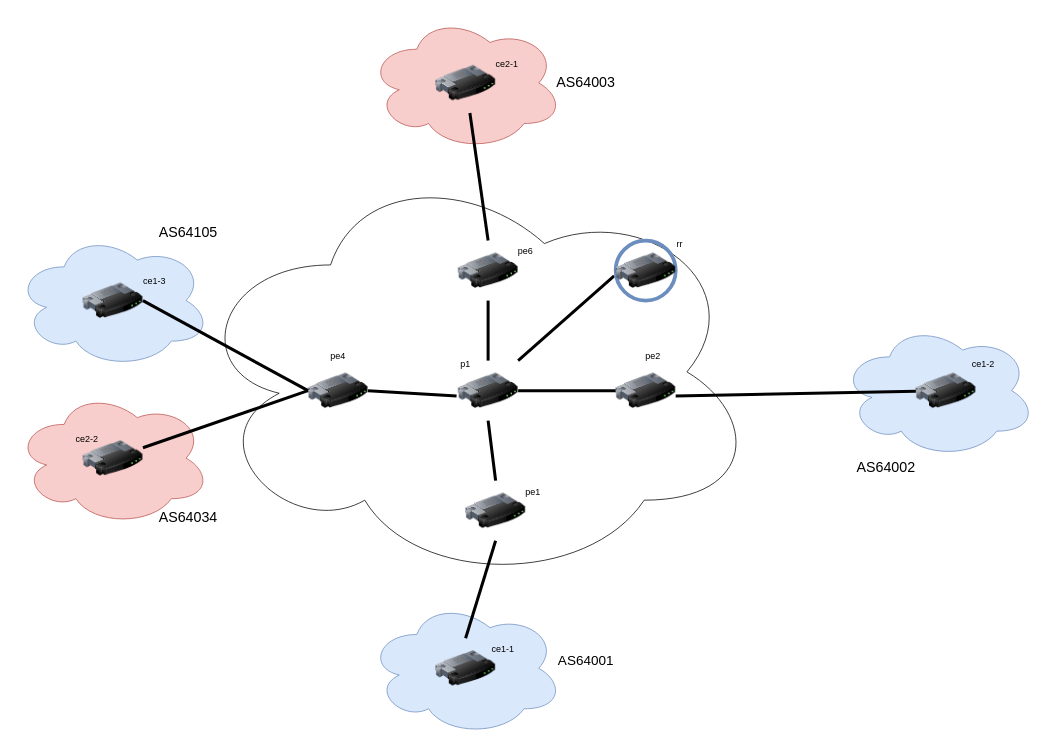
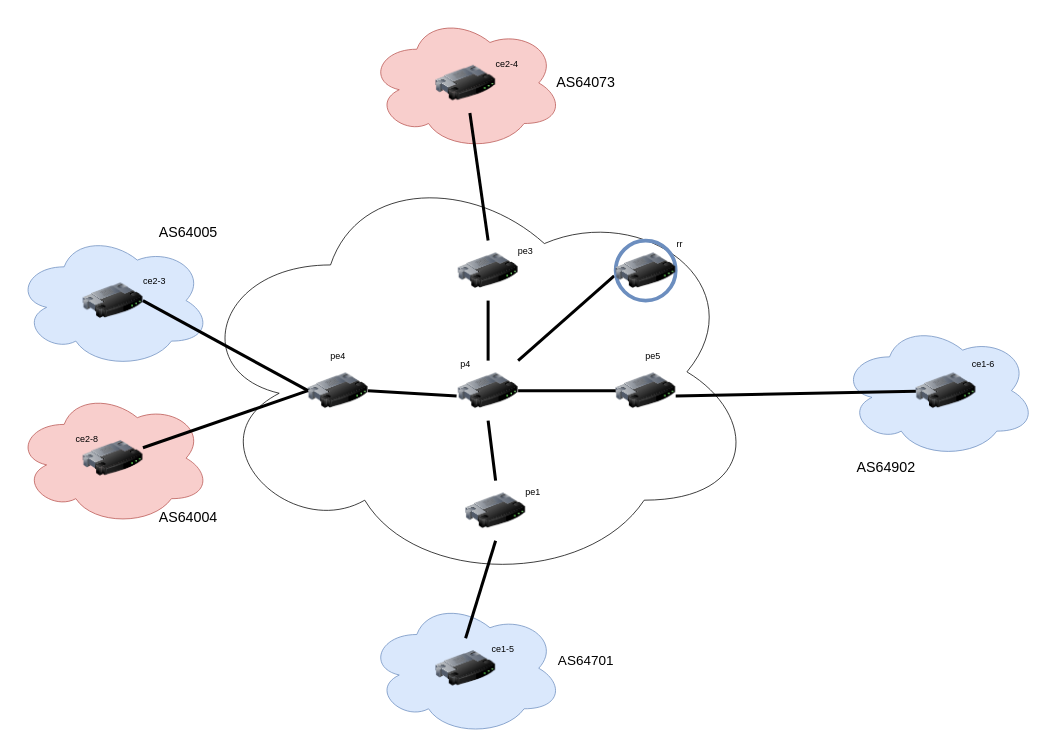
- <mxCell id="35" value="ce2-1" style="text;html=1;align=center;verticalAlign=middle;resizable=0;points=[];autosize=1;strokeColor=none;fillColor=none;" vertex="1" parent="1"><mxGeometry x="650" width="50" height="30" as="geometry" y="70" /></mxCell>
+ <mxCell id="35" value="ce2-4" style="text;html=1;align=center;verticalAlign=middle;resizable=0;points=[];autosize=1;strokeColor=none;fillColor=none;" vertex="1" parent="1"><mxGeometry x="650" width="50" height="30" as="geometry" y="70" /></mxCell>
- <mxCell id="44" value="AS64003" style="text;html=1;align=center;verticalAlign=middle;resizable=0;points=[];autosize=1;strokeColor=none;fillColor=none;fontSize=19;" vertex="1" parent="1"><mxGeometry x="730" y="90" width="100" height="40" as="geometry" /></mxCell>
+ <mxCell id="44" value="AS64073" style="text;html=1;align=center;verticalAlign=middle;resizable=0;points=[];autosize=1;strokeColor=none;fillColor=none;fontSize=19;" vertex="1" parent="1"><mxGeometry x="730" y="90" width="100" height="40" as="geometry" /></mxCell>
- <mxCell id="43" value="AS64105" style="text;html=1;align=center;verticalAlign=middle;resizable=0;points=[];autosize=1;strokeColor=none;fillColor=none;fontSize=19;" vertex="1" parent="1"><mxGeometry x="200" y="290" width="100" height="40" as="geometry" /></mxCell>
+ <mxCell id="43" value="AS64005" style="text;html=1;align=center;verticalAlign=middle;resizable=0;points=[];autosize=1;strokeColor=none;fillColor=none;fontSize=19;" vertex="1" parent="1"><mxGeometry x="200" y="290" width="100" height="40" as="geometry" /></mxCell>
- <mxCell id="31" value="pe6" style="text;html=1;strokeColor=none;fillColor=none;align=center;verticalAlign=middle;whiteSpace=wrap;rounded=0;" vertex="1" parent="1"><mxGeometry x="670" y="320" width="60" height="30" as="geometry" /></mxCell>
+ <mxCell id="31" value="pe3" style="text;html=1;strokeColor=none;fillColor=none;align=center;verticalAlign=middle;whiteSpace=wrap;rounded=0;" vertex="1" parent="1"><mxGeometry x="670" y="320" width="60" height="30" as="geometry" /></mxCell>
- <mxCell id="36" value="ce1-3" style="text;html=1;align=center;verticalAlign=middle;resizable=0;points=[];autosize=1;strokeColor=none;fillColor=none;" vertex="1" parent="1"><mxGeometry x="180" y="360" width="50" height="30" as="geometry" /></mxCell>
+ <mxCell id="36" value="ce2-3" style="text;html=1;align=center;verticalAlign=middle;resizable=0;points=[];autosize=1;strokeColor=none;fillColor=none;" vertex="1" parent="1"><mxGeometry x="180" y="360" width="50" height="30" as="geometry" /></mxCell>
- <mxCell id="30" value="pe2" style="text;html=1;strokeColor=none;fillColor=none;align=center;verticalAlign=middle;whiteSpace=wrap;rounded=0;" vertex="1" parent="1"><mxGeometry x="840" y="460" width="60" height="30" as="geometry" /></mxCell>
+ <mxCell id="30" value="pe5" style="text;html=1;strokeColor=none;fillColor=none;align=center;verticalAlign=middle;whiteSpace=wrap;rounded=0;" vertex="1" parent="1"><mxGeometry x="840" y="460" width="60" height="30" as="geometry" /></mxCell>
- <mxCell id="28" value="p1" style="text;html=1;strokeColor=none;fillColor=none;align=center;verticalAlign=middle;whiteSpace=wrap;rounded=0;" vertex="1" parent="1"><mxGeometry x="590" y="470" width="60" height="30" as="geometry" /></mxCell>
+ <mxCell id="28" value="p4" style="text;html=1;strokeColor=none;fillColor=none;align=center;verticalAlign=middle;whiteSpace=wrap;rounded=0;" vertex="1" parent="1"><mxGeometry x="590" y="470" width="60" height="30" as="geometry" /></mxCell>
- <mxCell id="34" value="ce1-2" style="text;html=1;strokeColor=none;fillColor=none;align=center;verticalAlign=middle;whiteSpace=wrap;rounded=0;" vertex="1" parent="1"><mxGeometry x="1280" y="470" width="60" height="30" as="geometry" /></mxCell>
+ <mxCell id="34" value="ce1-6" style="text;html=1;strokeColor=none;fillColor=none;align=center;verticalAlign=middle;whiteSpace=wrap;rounded=0;" vertex="1" parent="1"><mxGeometry x="1280" y="470" width="60" height="30" as="geometry" /></mxCell>
- <mxCell id="37" value="ce2-2" style="text;html=1;align=center;verticalAlign=middle;resizable=0;points=[];autosize=1;strokeColor=none;fillColor=none;" vertex="1" parent="1"><mxGeometry x="90" y="570" width="50" height="30" as="geometry" /></mxCell>
+ <mxCell id="37" value="ce2-8" style="text;html=1;align=center;verticalAlign=middle;resizable=0;points=[];autosize=1;strokeColor=none;fillColor=none;" vertex="1" parent="1"><mxGeometry x="90" y="570" width="50" height="30" as="geometry" /></mxCell>
- <mxCell id="42" value="AS64002" style="text;html=1;align=center;verticalAlign=middle;resizable=0;points=[];autosize=1;strokeColor=none;fillColor=none;fontSize=19;" vertex="1" parent="1"><mxGeometry x="1130" y="603" width="100" height="40" as="geometry" /></mxCell>
+ <mxCell id="42" value="AS64902" style="text;html=1;align=center;verticalAlign=middle;resizable=0;points=[];autosize=1;strokeColor=none;fillColor=none;fontSize=19;" vertex="1" parent="1"><mxGeometry x="1130" y="603" width="100" height="40" as="geometry" /></mxCell>
- <mxCell id="45" value="AS64034" style="text;html=1;align=center;verticalAlign=middle;resizable=0;points=[];autosize=1;strokeColor=none;fillColor=none;fontSize=19;" vertex="1" parent="1"><mxGeometry x="200" y="670" width="100" height="40" as="geometry" /></mxCell>
+ <mxCell id="45" value="AS64004" style="text;html=1;align=center;verticalAlign=middle;resizable=0;points=[];autosize=1;strokeColor=none;fillColor=none;fontSize=19;" vertex="1" parent="1"><mxGeometry x="200" y="670" width="100" height="40" as="geometry" /></mxCell>
- <mxCell id="33" value="ce1-1" style="text;html=1;strokeColor=none;fillColor=none;align=center;verticalAlign=middle;whiteSpace=wrap;rounded=0;" vertex="1" parent="1"><mxGeometry x="640" y="850" width="60" height="30" as="geometry" /></mxCell>
+ <mxCell id="33" value="ce1-5" style="text;html=1;strokeColor=none;fillColor=none;align=center;verticalAlign=middle;whiteSpace=wrap;rounded=0;" vertex="1" parent="1"><mxGeometry x="640" y="850" width="60" height="30" as="geometry" /></mxCell>
- <mxCell id="41" value="AS64001" style="text;html=1;align=center;verticalAlign=middle;resizable=0;points=[];autosize=1;strokeColor=none;fillColor=none;fontSize=18;" vertex="1" parent="1"><mxGeometry x="730" y="860" width="100" height="40" as="geometry" /></mxCell>
+ <mxCell id="41" value="AS64701" style="text;html=1;align=center;verticalAlign=middle;resizable=0;points=[];autosize=1;strokeColor=none;fillColor=none;fontSize=18;" vertex="1" parent="1"><mxGeometry x="730" y="860" width="100" height="40" as="geometry" /></mxCell>
